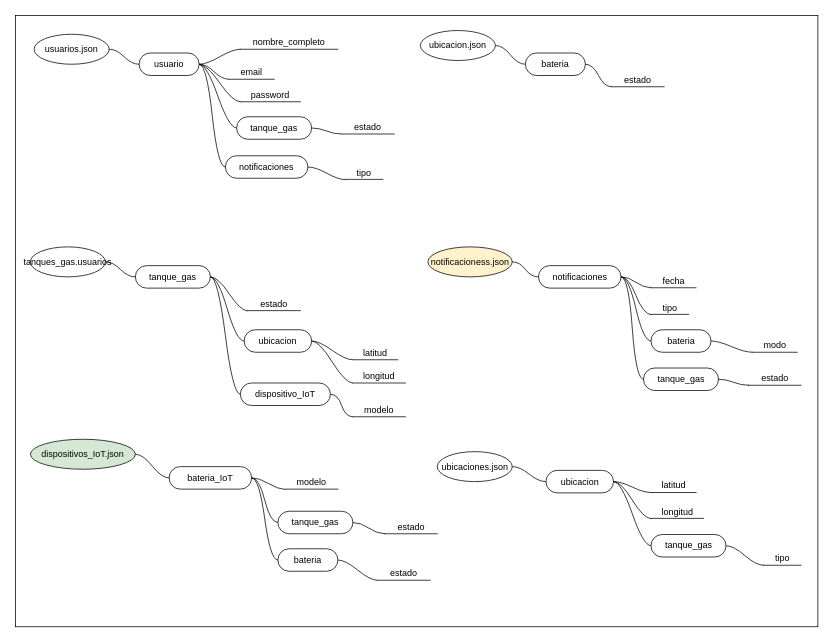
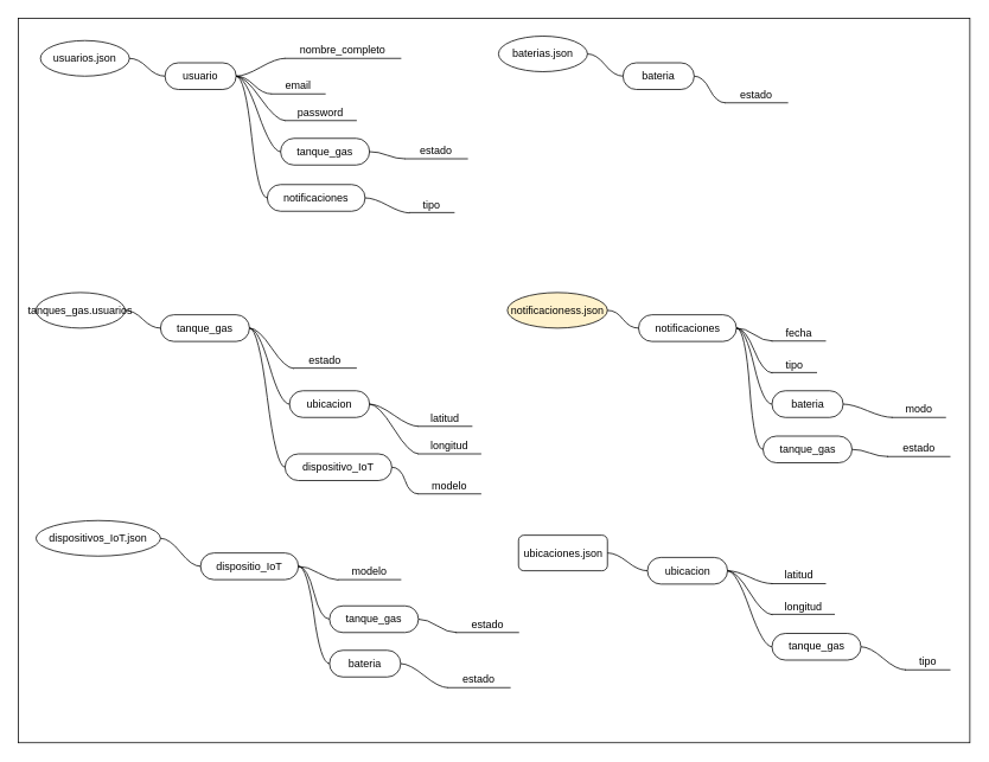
- <mxCell id="74" value="ubicacion.json" style="ellipse;whiteSpace=wrap;html=1;align=center;container=1;recursiveResize=0;treeFolding=1;treeMoving=1;" parent="1" vertex="1"><mxGeometry x="560" y="40" width="100" height="40" as="geometry" /></mxCell>
+ <mxCell id="74" value="baterias.json" style="ellipse;whiteSpace=wrap;html=1;align=center;container=1;recursiveResize=0;treeFolding=1;treeMoving=1;" parent="1" vertex="1"><mxGeometry x="560" y="40" width="100" height="40" as="geometry" /></mxCell>
- <mxCell id="35" value="dispositivos_IoT.json" style="ellipse;whiteSpace=wrap;html=1;align=center;container=1;recursiveResize=0;treeFolding=1;treeMoving=1;fillColor=#d5e8d4;" parent="1" vertex="1"><mxGeometry x="40" y="585" width="140" height="40" as="geometry" /></mxCell>
+ <mxCell id="35" value="dispositivos_IoT.json" style="ellipse;whiteSpace=wrap;html=1;align=center;container=1;recursiveResize=0;treeFolding=1;treeMoving=1;" parent="1" vertex="1"><mxGeometry x="40" y="585" width="140" height="40" as="geometry" /></mxCell>
- <mxCell id="59" value="ubicaciones.json" style="ellipse;whiteSpace=wrap;html=1;align=center;container=1;recursiveResize=0;treeFolding=1;treeMoving=1;" parent="1" vertex="1"><mxGeometry x="582.5" y="601.5" width="100" height="40" as="geometry" /></mxCell>
+ <mxCell id="59" value="ubicaciones.json" style="whiteSpace=wrap;html=1;align=center;container=1;recursiveResize=0;treeFolding=1;treeMoving=1;rounded=1;" parent="1" vertex="1"><mxGeometry x="582.5" y="601.5" width="100" height="40" as="geometry" /></mxCell>
- <mxCell id="36" value="bateria_IoT" style="whiteSpace=wrap;html=1;rounded=1;arcSize=50;align=center;verticalAlign=middle;container=1;recursiveResize=0;strokeWidth=1;autosize=1;spacing=4;treeFolding=1;treeMoving=1;" parent="1" vertex="1"><mxGeometry x="225" y="621.5" width="110" height="30" as="geometry" /></mxCell>
+ <mxCell id="36" value="dispositio_IoT" style="whiteSpace=wrap;html=1;rounded=1;arcSize=50;align=center;verticalAlign=middle;container=1;recursiveResize=0;strokeWidth=1;autosize=1;spacing=4;treeFolding=1;treeMoving=1;" parent="1" vertex="1"><mxGeometry x="225" y="621.5" width="110" height="30" as="geometry" /></mxCell>
